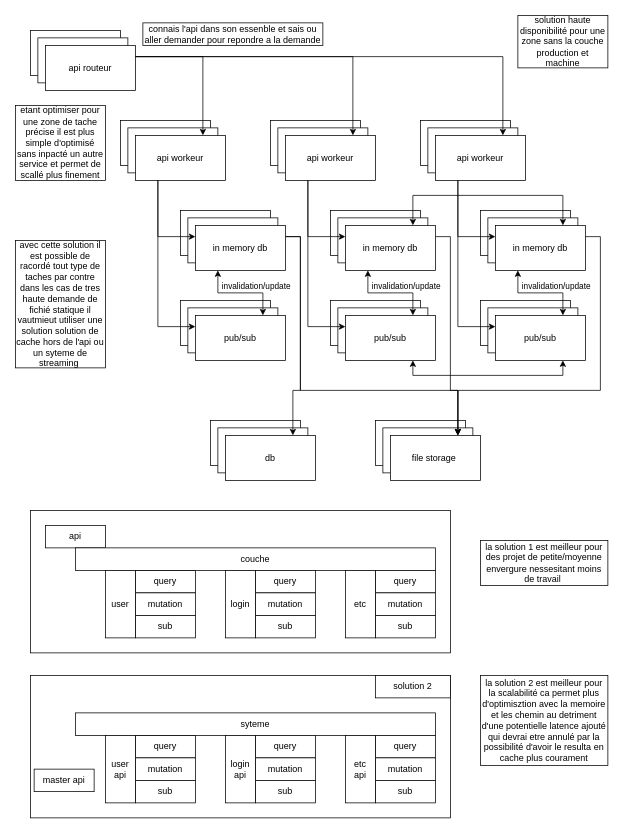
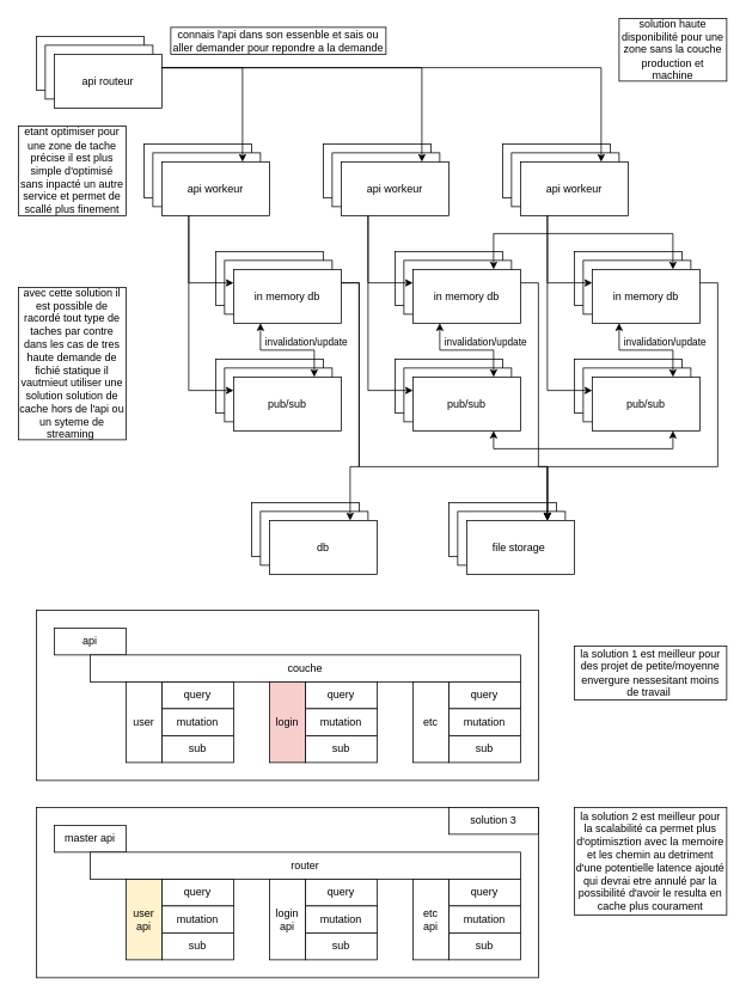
- <mxCell id="15" value="login" style="rounded=0;whiteSpace=wrap;html=1;rotation=0;" vertex="1" parent="1"><mxGeometry x="300" y="760" width="40" height="90" as="geometry" /></mxCell>
+ <mxCell id="15" value="login" style="rounded=0;whiteSpace=wrap;html=1;rotation=0;fillColor=#f8cecc;" vertex="1" parent="1"><mxGeometry x="300" y="760" width="40" height="90" as="geometry" /></mxCell>
- <mxCell id="35" value="solution 2" style="rounded=0;whiteSpace=wrap;html=1;" vertex="1" parent="1"><mxGeometry x="500" y="900" width="100" height="30" as="geometry" /></mxCell>
+ <mxCell id="35" value="solution 3" style="rounded=0;whiteSpace=wrap;html=1;" vertex="1" parent="1"><mxGeometry x="500" y="900" width="100" height="30" as="geometry" /></mxCell>
- <mxCell id="25" value="syteme" style="rounded=0;whiteSpace=wrap;html=1;" vertex="1" parent="1"><mxGeometry x="100" y="950" width="480" height="30" as="geometry" /></mxCell>
+ <mxCell id="25" value="router" style="rounded=0;whiteSpace=wrap;html=1;" vertex="1" parent="1"><mxGeometry x="100" y="950" width="480" height="30" as="geometry" /></mxCell>
- <mxCell id="26" value="user&lt;br&gt;api" style="rounded=0;whiteSpace=wrap;html=1;rotation=0;" vertex="1" parent="1"><mxGeometry x="140" y="980" width="40" height="90" as="geometry" /></mxCell>
+ <mxCell id="26" value="user&lt;br&gt;api" style="rounded=0;whiteSpace=wrap;html=1;rotation=0;fillColor=#fff2cc;" vertex="1" parent="1"><mxGeometry x="140" y="980" width="40" height="90" as="geometry" /></mxCell>
- <mxCell id="21" value="master api" style="rounded=0;whiteSpace=wrap;html=1;" vertex="1" parent="1"><mxGeometry x="45" y="1025" width="80" height="30" as="geometry" /></mxCell>
+ <mxCell id="21" value="master api" style="rounded=0;whiteSpace=wrap;html=1;" vertex="1" parent="1"><mxGeometry x="60" y="920" width="80" height="30" as="geometry" /></mxCell>
